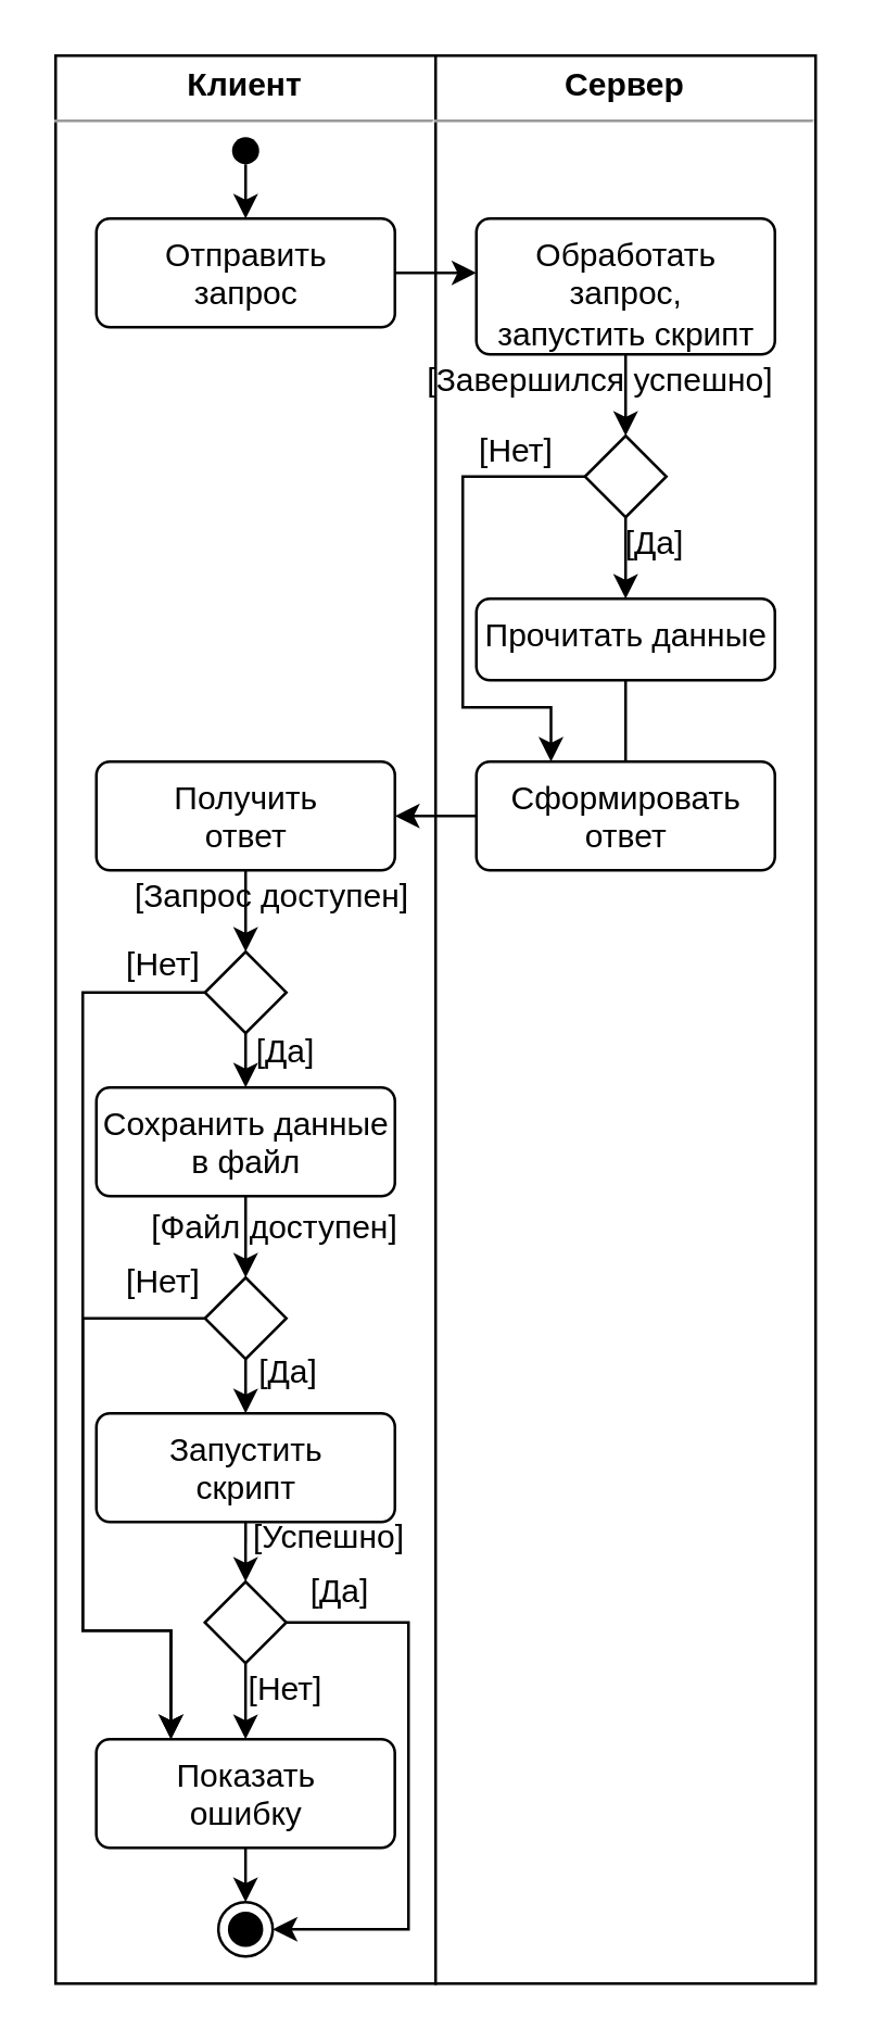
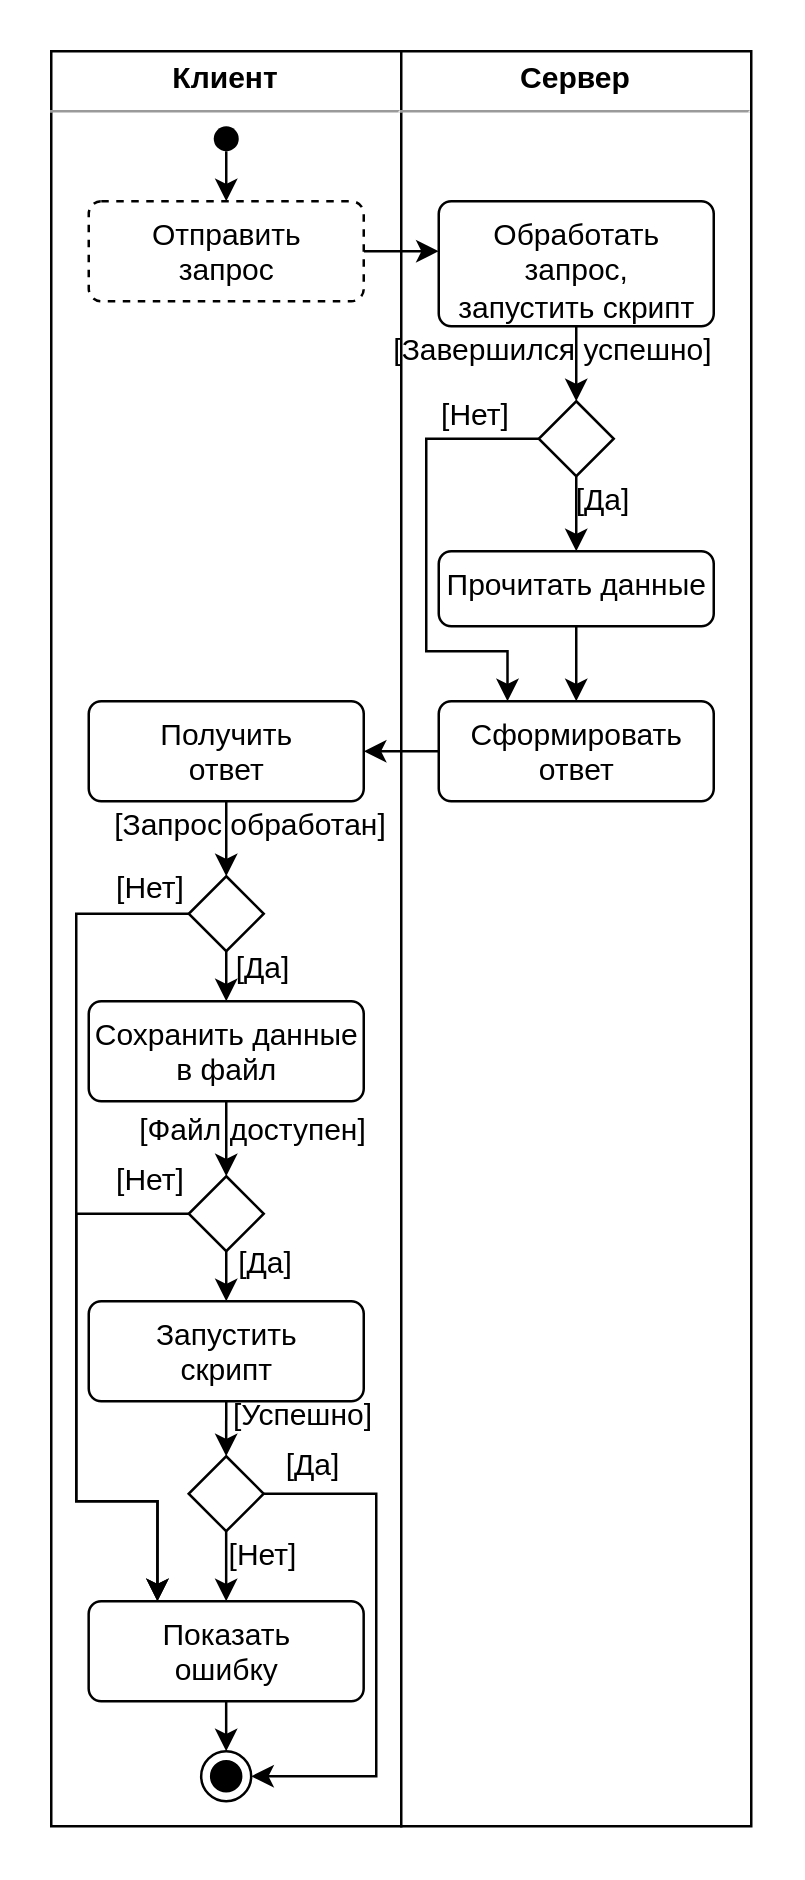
- <mxCell id="7" value="&lt;div&gt;Отправить&lt;/div&gt;&lt;div&gt;запрос&lt;br&gt;&lt;/div&gt;" style="html=1;align=center;verticalAlign=top;rounded=1;absoluteArcSize=1;arcSize=10;dashed=0;" vertex="1" parent="1"><mxGeometry x="35" y="80" width="110" height="40" as="geometry" /></mxCell>
+ <mxCell id="7" value="&lt;div&gt;Отправить&lt;/div&gt;&lt;div&gt;запрос&lt;br&gt;&lt;/div&gt;" style="html=1;align=center;verticalAlign=top;rounded=1;absoluteArcSize=1;arcSize=10;dashed=1;" vertex="1" parent="1"><mxGeometry x="35" y="80" width="110" height="40" as="geometry" /></mxCell>
- <mxCell id="14" style="edgeStyle=orthogonalEdgeStyle;rounded=0;orthogonalLoop=1;jettySize=auto;html=1;exitX=0.5;exitY=1;exitDx=0;exitDy=0;entryX=0.5;entryY=0;entryDx=0;entryDy=0;endArrow=none;" edge="1" parent="1" source="15" target="18"><mxGeometry relative="1" as="geometry" /></mxCell>
+ <mxCell id="14" style="edgeStyle=orthogonalEdgeStyle;rounded=0;orthogonalLoop=1;jettySize=auto;html=1;exitX=0.5;exitY=1;exitDx=0;exitDy=0;entryX=0.5;entryY=0;entryDx=0;entryDy=0;" edge="1" parent="1" source="15" target="18"><mxGeometry relative="1" as="geometry" /></mxCell>
- <mxCell id="25" value="[Запрос доступен]" style="text;html=1;strokeColor=none;fillColor=none;align=center;verticalAlign=middle;whiteSpace=wrap;rounded=0;" vertex="1" parent="1"><mxGeometry x="30" y="320" width="140" height="20" as="geometry" /></mxCell>
+ <mxCell id="25" value="[Запрос обработан]" style="text;html=1;strokeColor=none;fillColor=none;align=center;verticalAlign=middle;whiteSpace=wrap;rounded=0;" vertex="1" parent="1"><mxGeometry x="30" y="320" width="140" height="20" as="geometry" /></mxCell>
